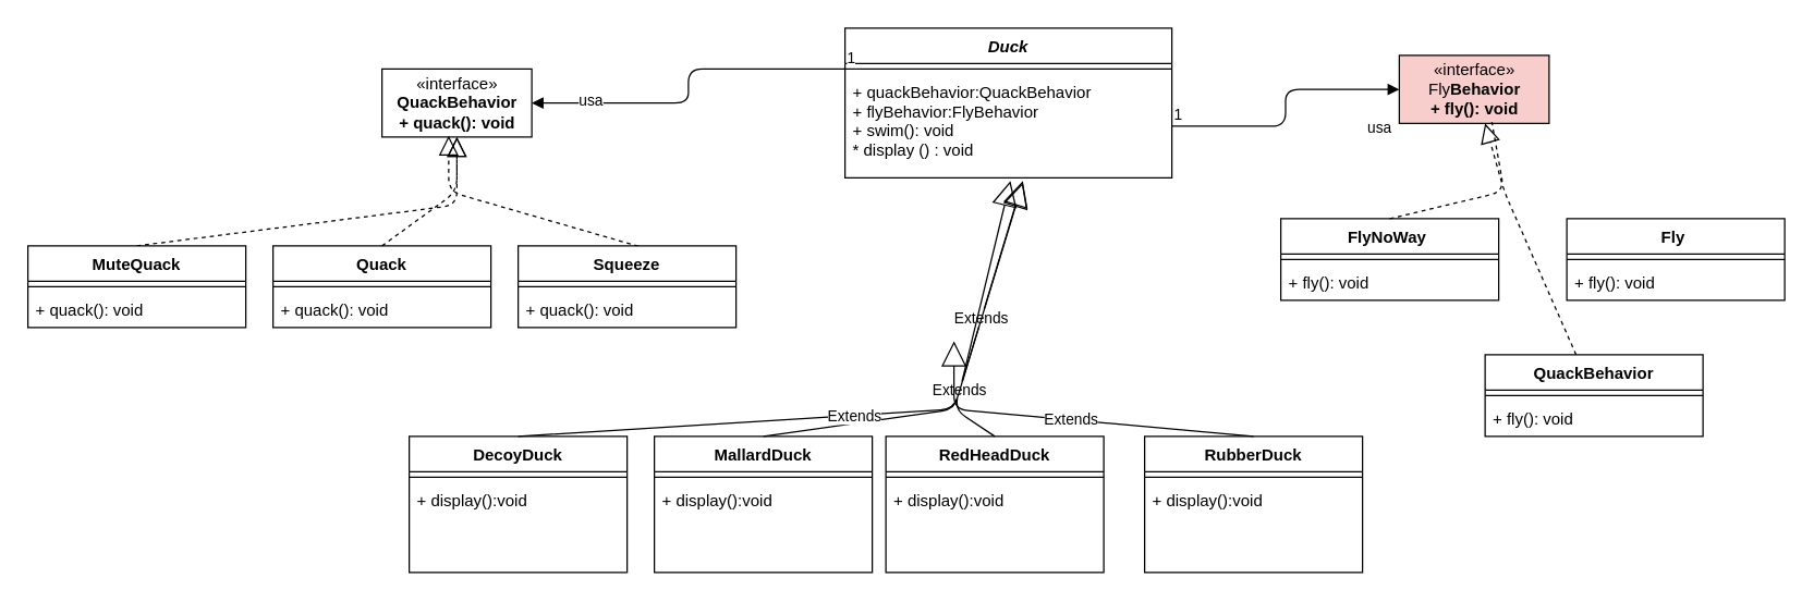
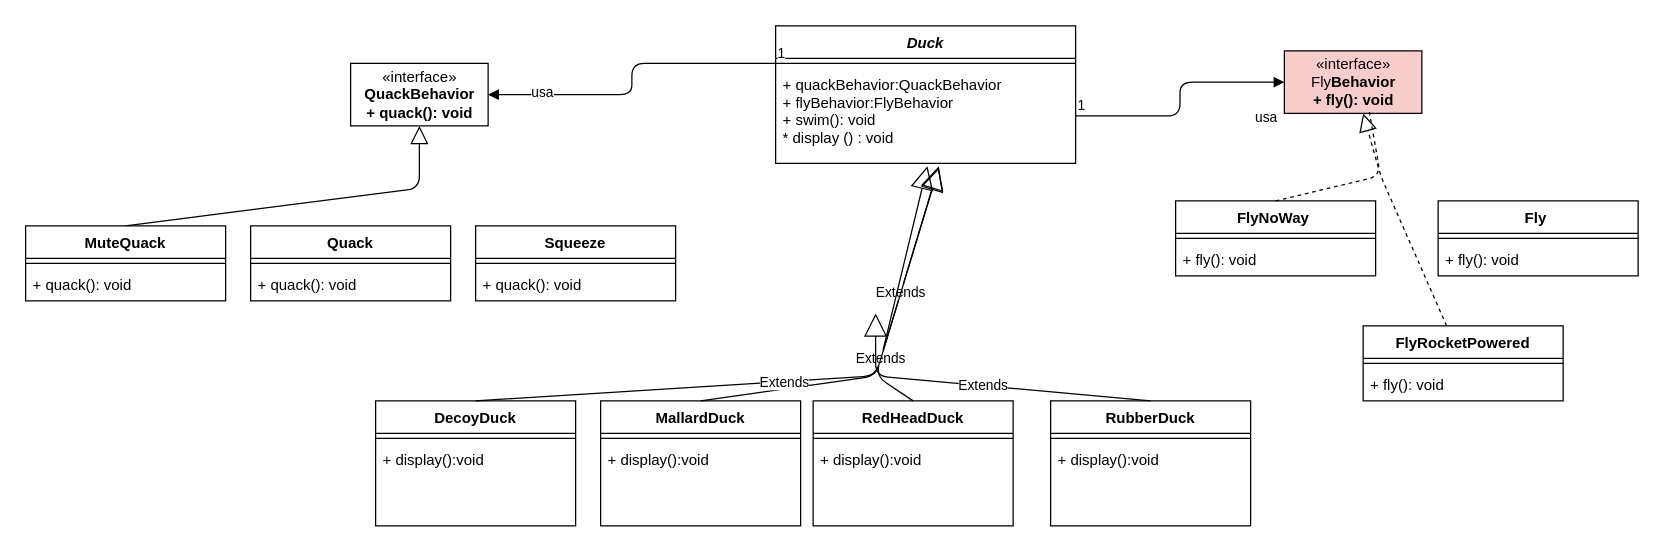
- <mxCell id="24" value="" style="endArrow=block;dashed=1;endFill=0;endSize=12;html=1;entryX=0.445;entryY=0.98;entryDx=0;entryDy=0;entryPerimeter=0;movable=0;resizable=0;rotatable=0;deletable=0;editable=0;connectable=0;exitX=0.588;exitY=0.033;exitDx=0;exitDy=0;exitPerimeter=0;" edge="1" parent="1" source="29" target="21"><mxGeometry width="160" relative="1" as="geometry"><mxPoint x="1090" y="70" as="sourcePoint" /><mxPoint x="707" y="-10" as="targetPoint" /><Array as="points"><mxPoint x="329" y="140" /></Array></mxGeometry></mxCell>
- <mxCell id="23" value="" style="endArrow=block;dashed=1;endFill=0;endSize=12;html=1;entryX=0.5;entryY=1;entryDx=0;entryDy=0;movable=0;resizable=0;rotatable=0;deletable=0;editable=0;connectable=0;exitX=0.5;exitY=0;exitDx=0;exitDy=0;" edge="1" parent="1" source="32" target="21"><mxGeometry width="160" relative="1" as="geometry"><mxPoint x="1000" y="200" as="sourcePoint" /><mxPoint x="696.99" y="-9" as="targetPoint" /><Array as="points"><mxPoint x="335" y="150" /></Array></mxGeometry></mxCell>
+ <mxCell id="23" value="" style="endArrow=block;dashed=0;endFill=0;endSize=12;html=1;entryX=0.5;entryY=1;entryDx=0;entryDy=0;movable=0;resizable=0;rotatable=0;deletable=0;editable=0;connectable=0;exitX=0.5;exitY=0;exitDx=0;exitDy=0;" edge="1" parent="1" source="32" target="21"><mxGeometry width="160" relative="1" as="geometry"><mxPoint x="1000" y="200" as="sourcePoint" /><mxPoint x="696.99" y="-9" as="targetPoint" /><Array as="points"><mxPoint x="335" y="150" /></Array></mxGeometry></mxCell>
- <mxCell id="28" value="" style="endArrow=block;dashed=1;endFill=0;endSize=12;html=1;entryX=0.5;entryY=1;entryDx=0;entryDy=0;exitX=0.5;exitY=0;exitDx=0;exitDy=0;" edge="1" parent="1" source="25" target="21"><mxGeometry width="160" relative="1" as="geometry"><mxPoint x="640" y="300" as="sourcePoint" /><mxPoint x="800" y="300" as="targetPoint" /><Array as="points"><mxPoint x="335" y="140" /></Array></mxGeometry></mxCell>
- <mxCell id="46" value="QuackBehavior" style="swimlane;fontStyle=1;align=center;verticalAlign=top;childLayout=stackLayout;horizontal=1;startSize=26;horizontalStack=0;resizeParent=1;resizeParentMax=0;resizeLast=0;collapsible=1;marginBottom=0;" vertex="1" parent="1"><mxGeometry x="1090" y="260" width="160" height="60" as="geometry" /></mxCell>
+ <mxCell id="46" value="FlyRocketPowered" style="swimlane;fontStyle=1;align=center;verticalAlign=top;childLayout=stackLayout;horizontal=1;startSize=26;horizontalStack=0;resizeParent=1;resizeParentMax=0;resizeLast=0;collapsible=1;marginBottom=0;" vertex="1" parent="1"><mxGeometry x="1090" y="260" width="160" height="60" as="geometry" /></mxCell>
